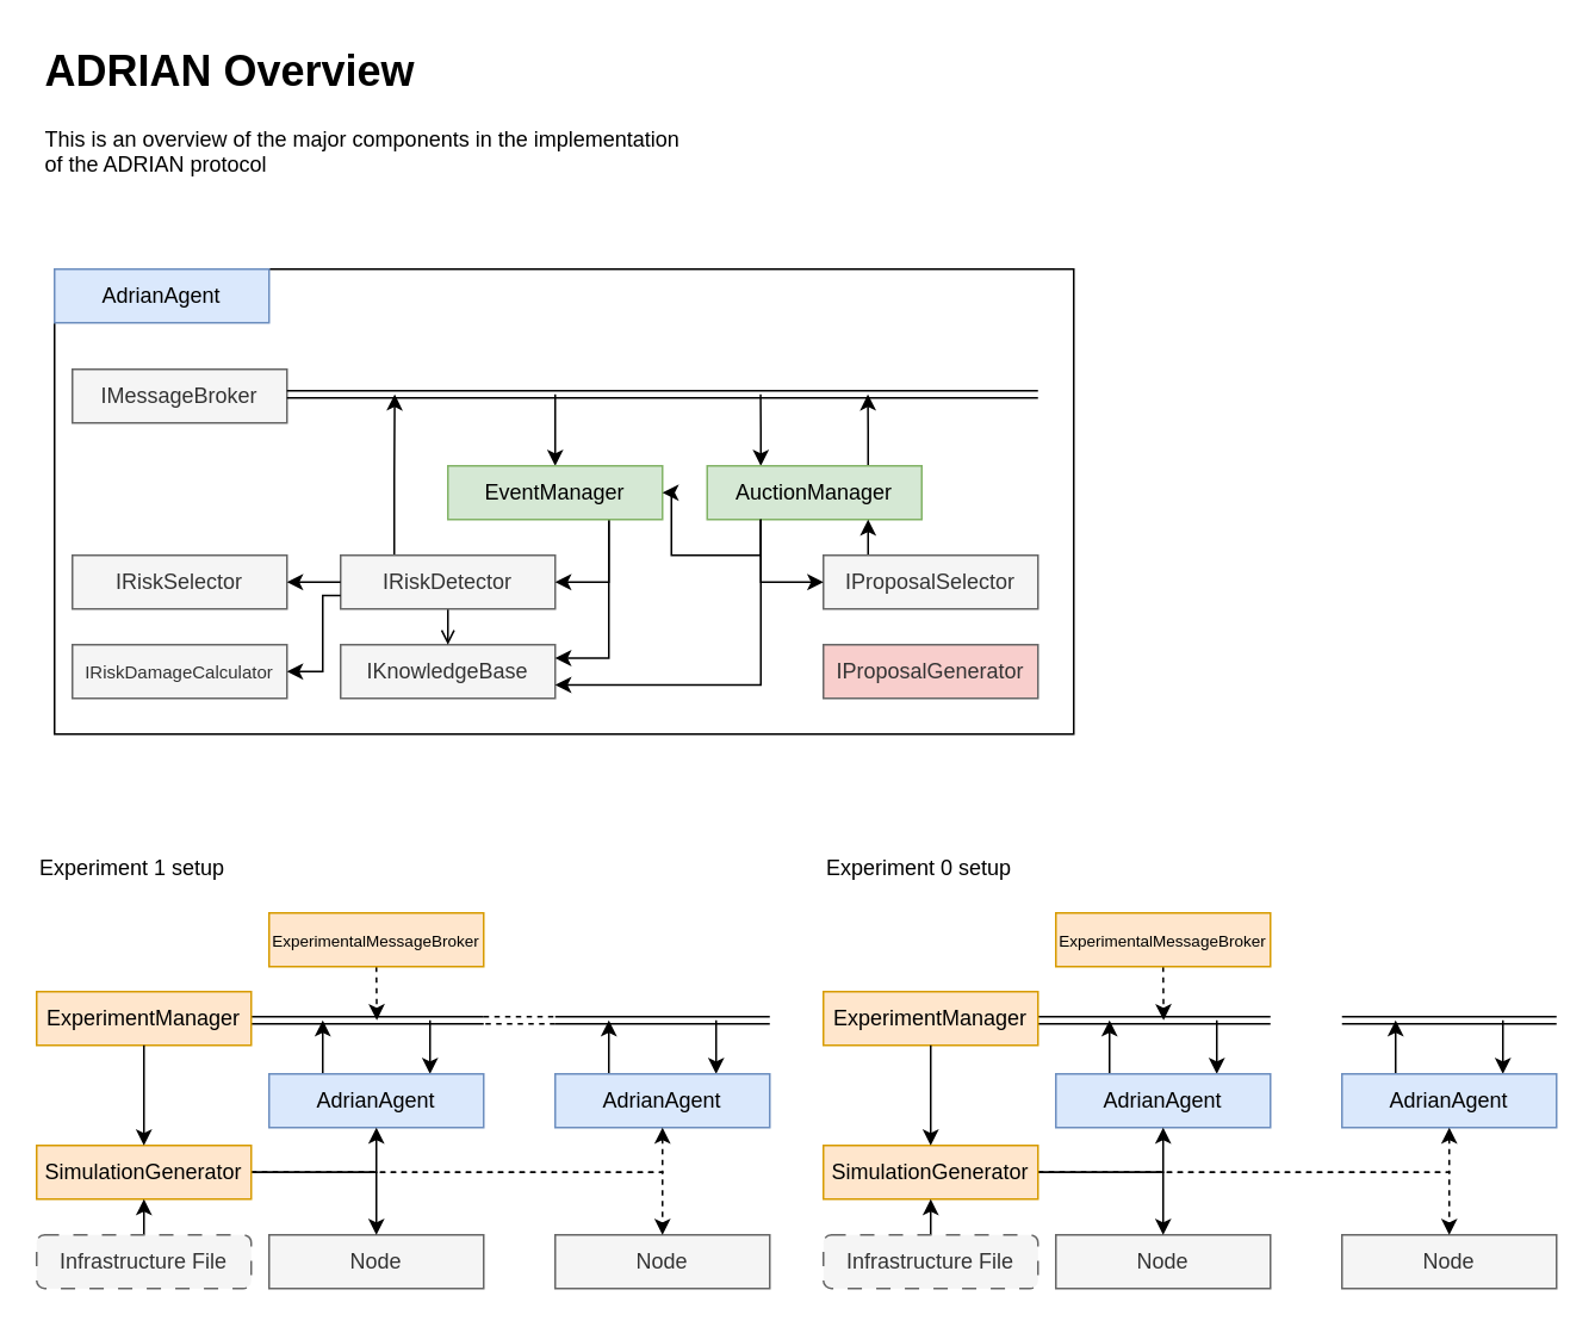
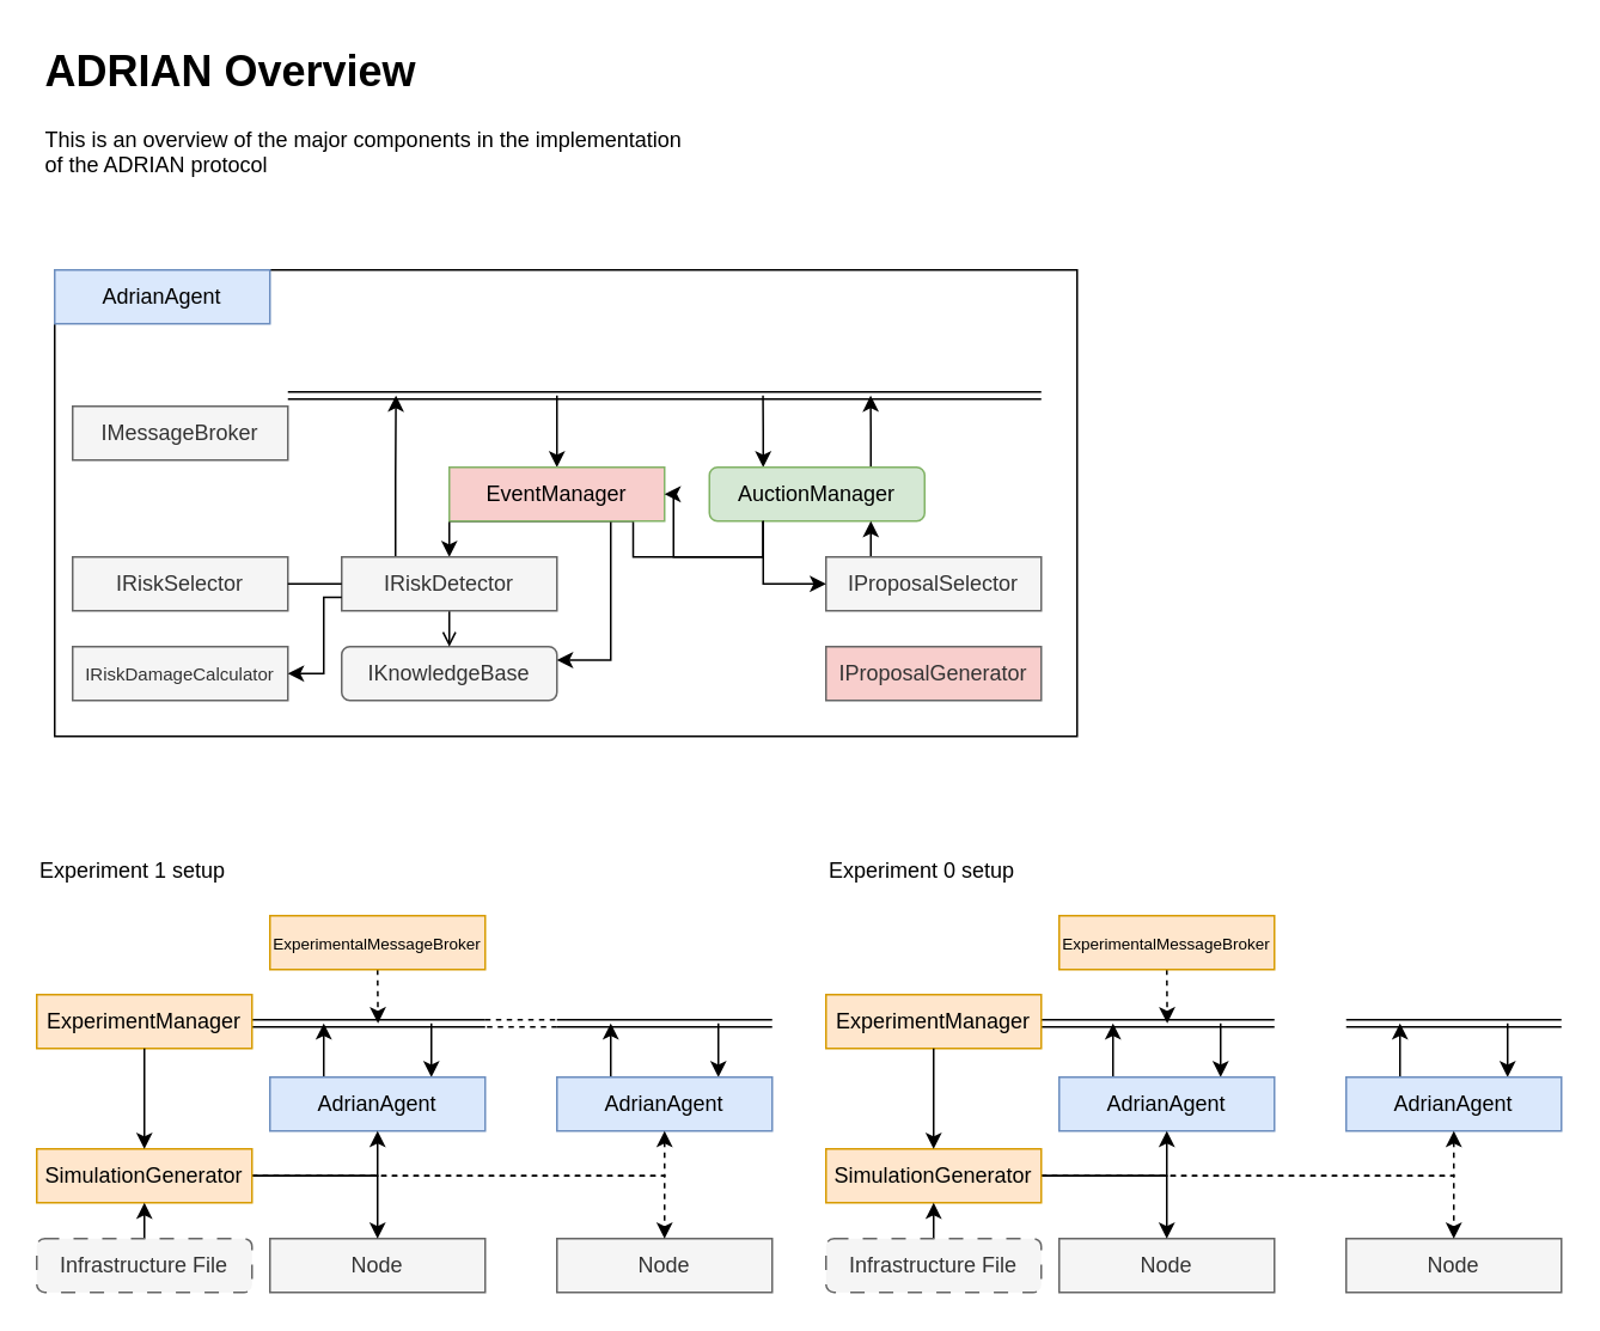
- <mxCell id="7" value="IMessageBroker" style="rounded=0;whiteSpace=wrap;html=1;fillColor=#f5f5f5;strokeColor=#666666;fontColor=#333333;" parent="3" vertex="1"><mxGeometry x="10" y="56" width="120" height="30" as="geometry" /></mxCell>
+ <mxCell id="7" value="IMessageBroker" style="rounded=0;whiteSpace=wrap;html=1;fillColor=#f5f5f5;strokeColor=#666666;fontColor=#333333;" parent="3" vertex="1"><mxGeometry x="10" y="76" width="120" height="30" as="geometry" /></mxCell>
- <mxCell id="22" value="EventManager" style="rounded=0;whiteSpace=wrap;html=1;fillColor=#d5e8d4;strokeColor=#82b366;" parent="3" vertex="1"><mxGeometry x="220" y="110" width="120" height="30" as="geometry" /></mxCell>
+ <mxCell id="22" value="EventManager" style="rounded=0;whiteSpace=wrap;html=1;fillColor=#f8cecc;strokeColor=#82b366;" parent="3" vertex="1"><mxGeometry x="220" y="110" width="120" height="30" as="geometry" /></mxCell>
- <mxCell id="10" value="AuctionManager" style="rounded=0;whiteSpace=wrap;html=1;fillColor=#d5e8d4;strokeColor=#82b366;" parent="3" vertex="1"><mxGeometry x="365" y="110" width="120" height="30" as="geometry" /></mxCell>
+ <mxCell id="10" value="AuctionManager" style="whiteSpace=wrap;html=1;fillColor=#d5e8d4;strokeColor=#82b366;rounded=1;" parent="3" vertex="1"><mxGeometry x="365" y="110" width="120" height="30" as="geometry" /></mxCell>
- <mxCell id="25" style="edgeStyle=orthogonalEdgeStyle;rounded=0;orthogonalLoop=1;jettySize=auto;html=1;exitX=0;exitY=0.5;exitDx=0;exitDy=0;entryX=1;entryY=0.5;entryDx=0;entryDy=0;" parent="3" source="18" target="24" edge="1"><mxGeometry relative="1" as="geometry" /></mxCell>
+ <mxCell id="25" style="edgeStyle=orthogonalEdgeStyle;rounded=0;orthogonalLoop=1;jettySize=auto;html=1;exitX=0;exitY=0.5;exitDx=0;exitDy=0;entryX=1;entryY=0.5;entryDx=0;entryDy=0;endArrow=none;" parent="3" source="18" target="24" edge="1"><mxGeometry relative="1" as="geometry" /></mxCell>
- <mxCell id="20" style="edgeStyle=orthogonalEdgeStyle;rounded=0;orthogonalLoop=1;jettySize=auto;html=1;exitX=0.75;exitY=1;exitDx=0;exitDy=0;entryX=1;entryY=0.5;entryDx=0;entryDy=0;" parent="3" source="22" target="18" edge="1"><mxGeometry relative="1" as="geometry" /></mxCell>
- <mxCell id="11" value="IKnowledgeBase" style="rounded=0;whiteSpace=wrap;html=1;fillColor=#f5f5f5;strokeColor=#666666;fontColor=#333333;" parent="3" vertex="1"><mxGeometry x="160" y="210" width="120" height="30" as="geometry" /></mxCell>
+ <mxCell id="11" value="IKnowledgeBase" style="whiteSpace=wrap;html=1;fillColor=#f5f5f5;strokeColor=#666666;fontColor=#333333;rounded=1;" parent="3" vertex="1"><mxGeometry x="160" y="210" width="120" height="30" as="geometry" /></mxCell>
- <mxCell id="12" style="edgeStyle=orthogonalEdgeStyle;rounded=0;orthogonalLoop=1;jettySize=auto;html=1;exitX=0.25;exitY=1;exitDx=0;exitDy=0;entryX=1;entryY=0.75;entryDx=0;entryDy=0;" parent="3" source="10" target="11" edge="1"><mxGeometry relative="1" as="geometry" /></mxCell>
+ <mxCell id="12" style="edgeStyle=orthogonalEdgeStyle;rounded=0;orthogonalLoop=1;jettySize=auto;html=1;exitX=0.25;exitY=1;exitDx=0;exitDy=0;" parent="3" source="10" target="18" edge="1"><mxGeometry relative="1" as="geometry" /></mxCell>
